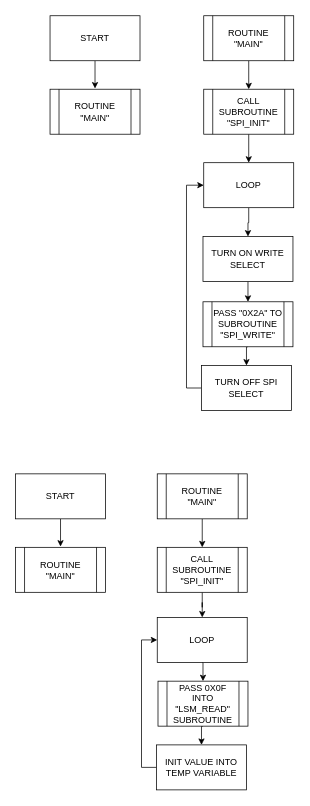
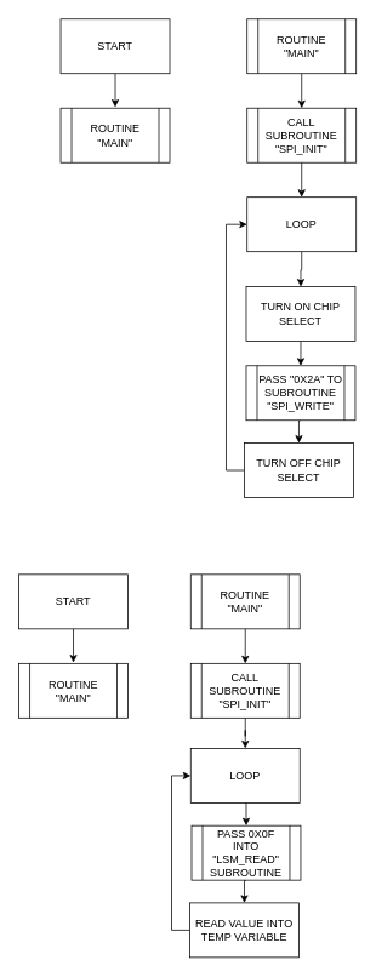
- <mxCell id="14" value="TURN ON WRITE SELECT" style="rounded=0;whiteSpace=wrap;html=1;" parent="1" vertex="1"><mxGeometry x="270" y="315" width="120" height="60" as="geometry" /></mxCell>
+ <mxCell id="14" value="TURN ON CHIP SELECT" style="rounded=0;whiteSpace=wrap;html=1;" parent="1" vertex="1"><mxGeometry x="270" y="315" width="120" height="60" as="geometry" /></mxCell>
- <mxCell id="16" value="TURN OFF SPI SELECT" style="rounded=0;whiteSpace=wrap;html=1;" parent="1" vertex="1"><mxGeometry x="268" y="487" width="120" height="60" as="geometry" /></mxCell>
+ <mxCell id="16" value="TURN OFF CHIP SELECT" style="rounded=0;whiteSpace=wrap;html=1;" parent="1" vertex="1"><mxGeometry x="268" y="487" width="120" height="60" as="geometry" /></mxCell>
- <mxCell id="29" value="INIT VALUE INTO TEMP VARIABLE" style="rounded=0;whiteSpace=wrap;html=1;" parent="1" vertex="1"><mxGeometry x="208" y="993" width="120" height="60" as="geometry" /></mxCell>
+ <mxCell id="29" value="READ VALUE INTO TEMP VARIABLE" style="rounded=0;whiteSpace=wrap;html=1;" parent="1" vertex="1"><mxGeometry x="208" y="993" width="120" height="60" as="geometry" /></mxCell>
